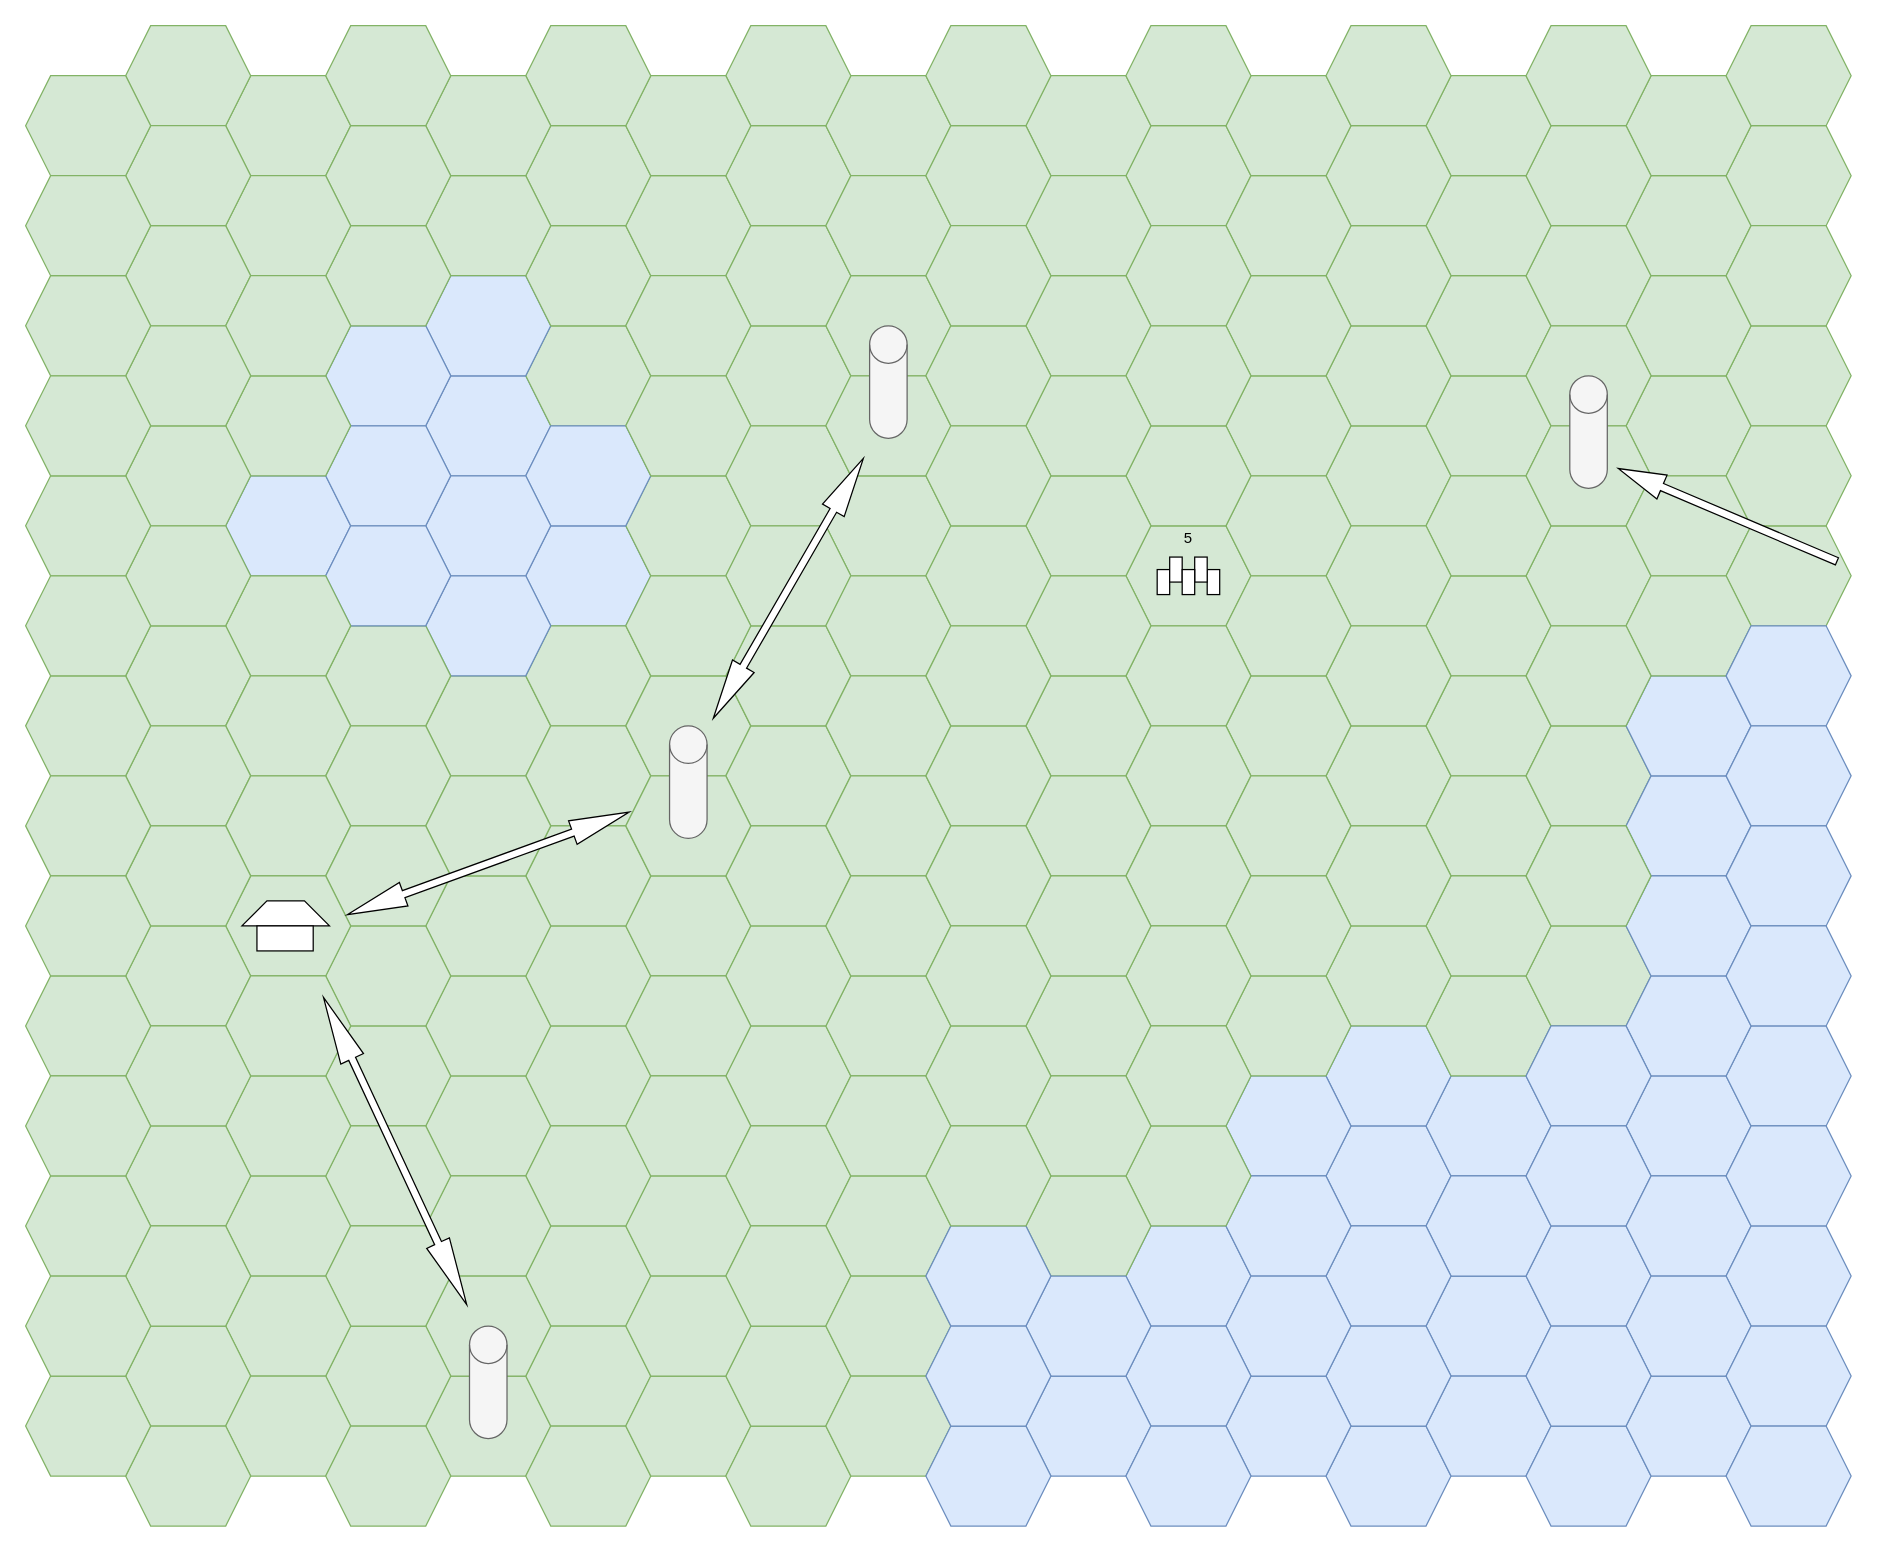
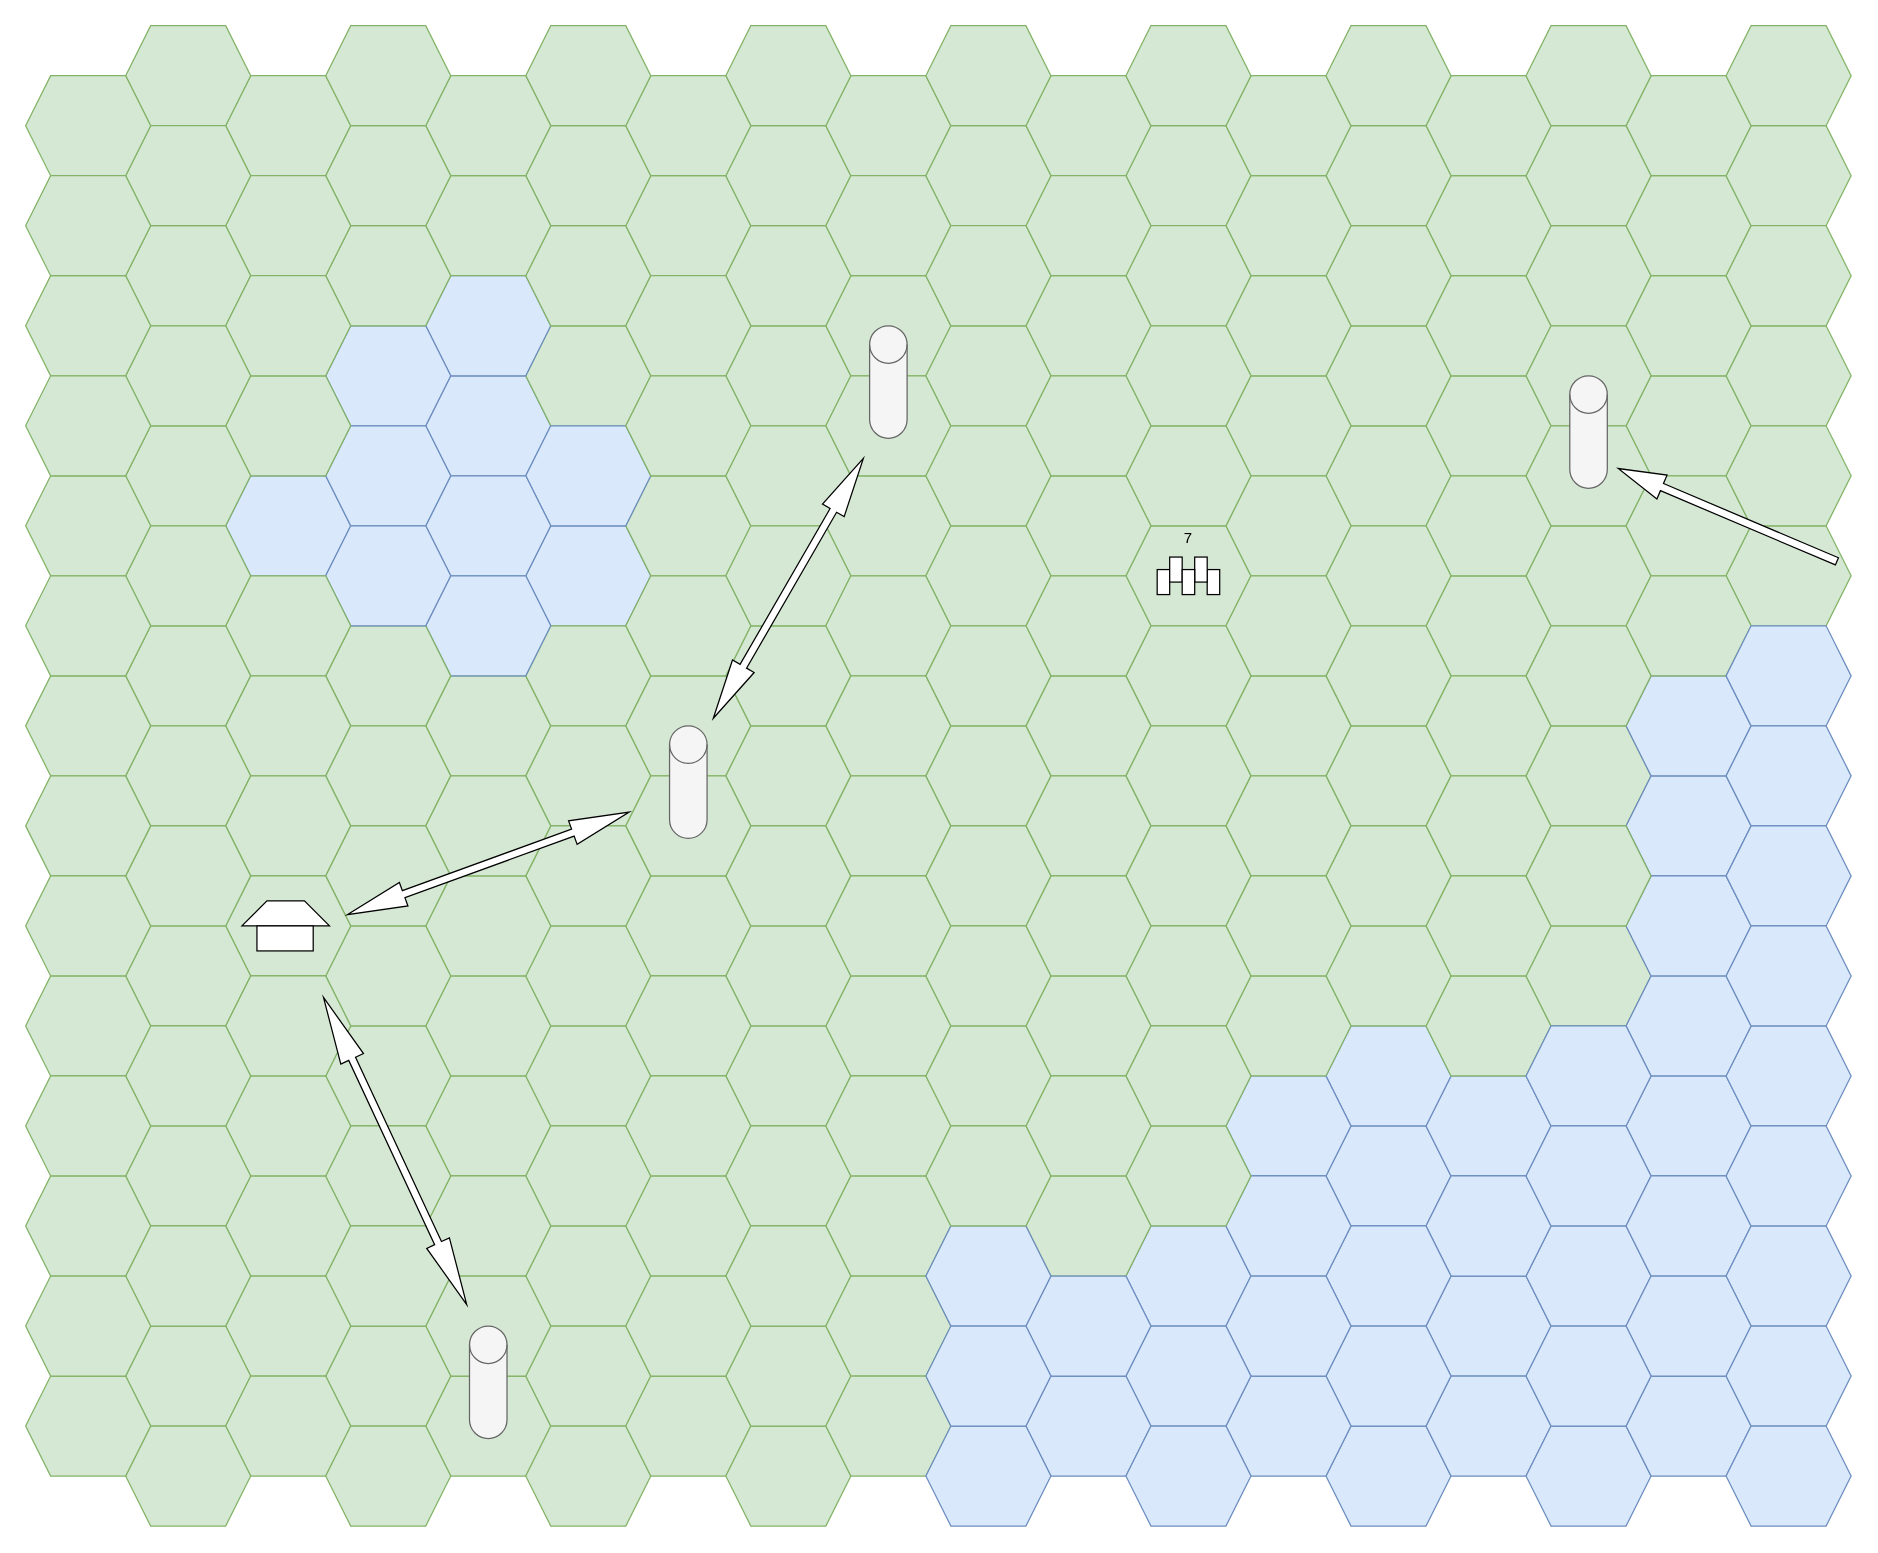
- <mxCell id="278" value="5" style="text;html=1;strokeColor=none;fillColor=none;align=center;verticalAlign=middle;whiteSpace=wrap;rounded=0;" vertex="1" parent="1"><mxGeometry x="920" y="415" width="60" height="30" as="geometry" /></mxCell>
+ <mxCell id="278" value="7" style="text;html=1;strokeColor=none;fillColor=none;align=center;verticalAlign=middle;whiteSpace=wrap;rounded=0;" vertex="1" parent="1"><mxGeometry x="920" y="415" width="60" height="30" as="geometry" /></mxCell>
